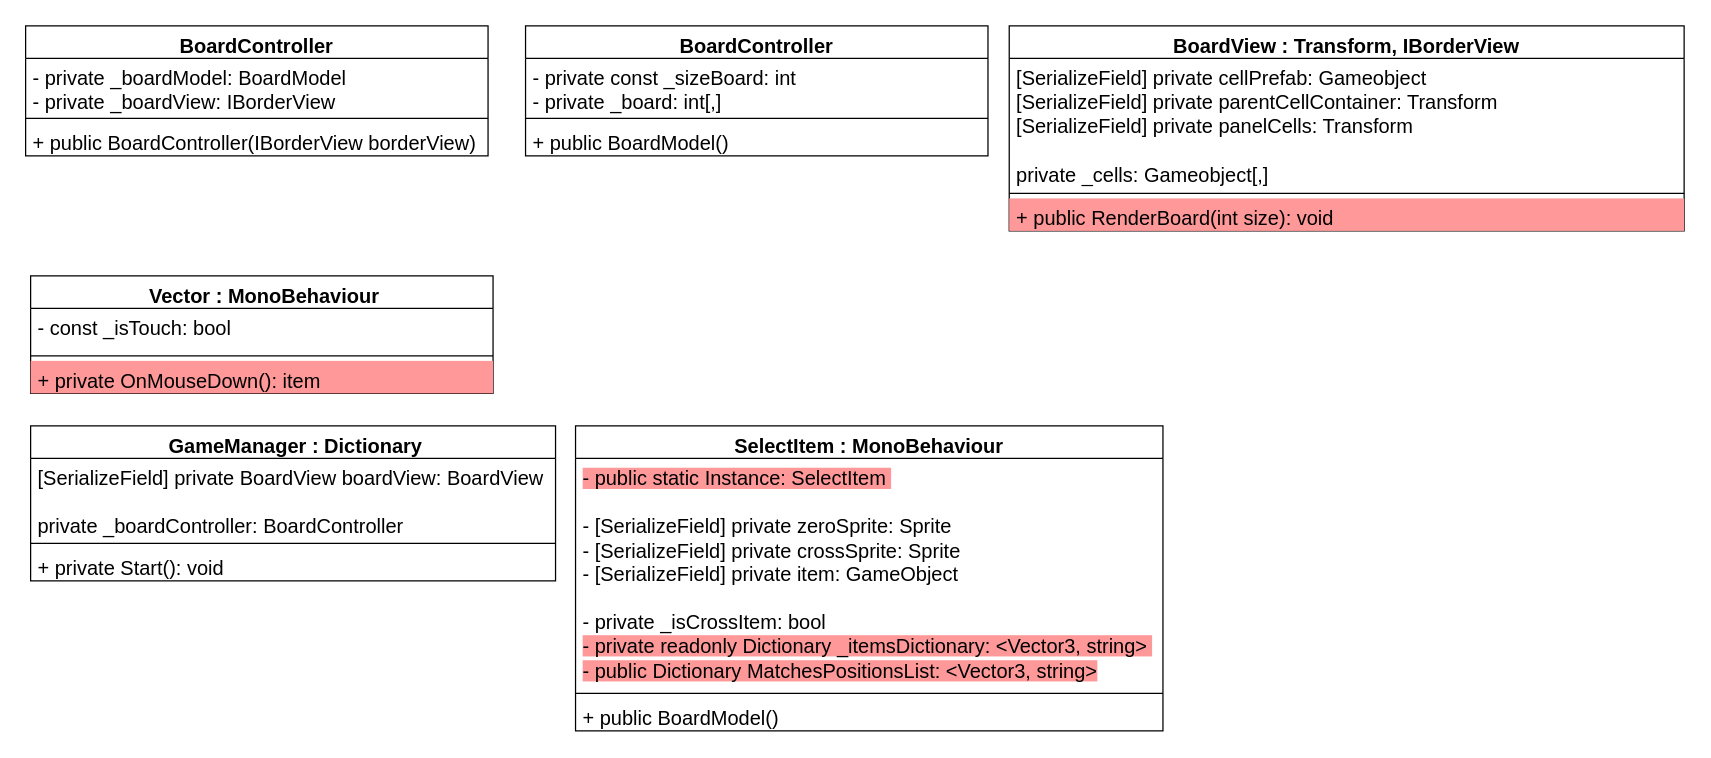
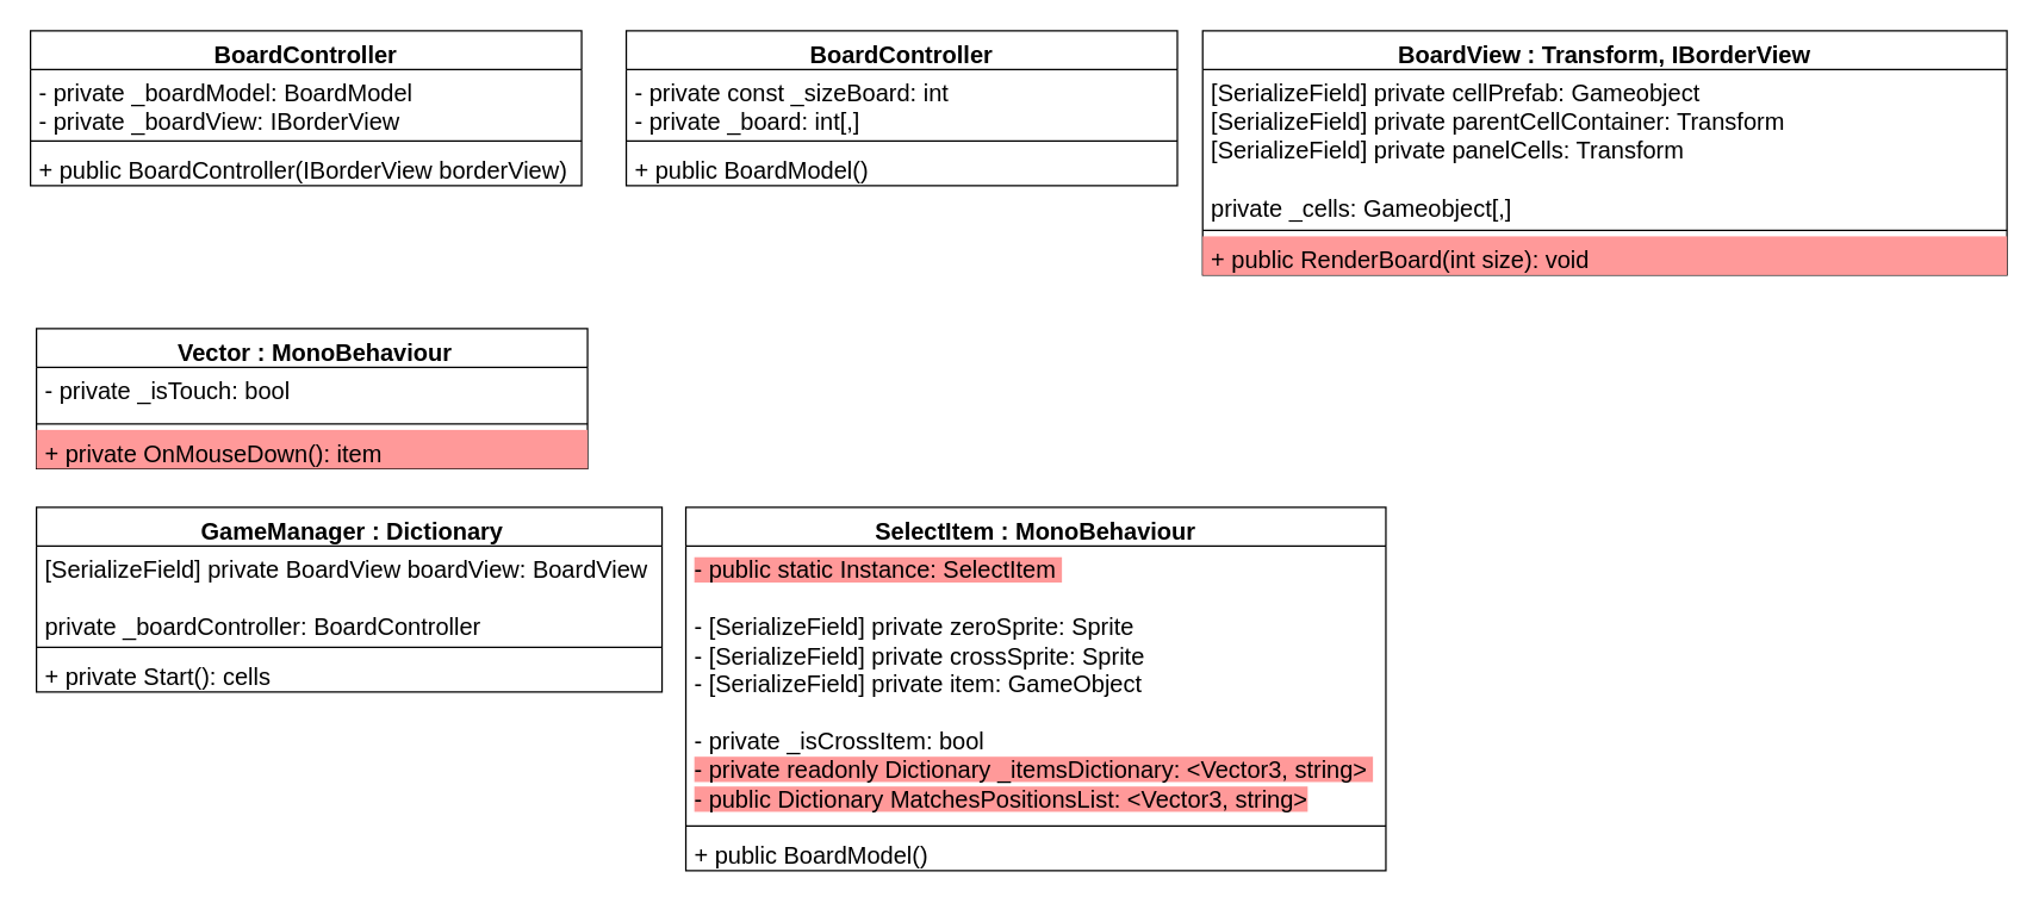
- <mxCell id="15" value="-&amp;nbsp;const _isTouch: bool" style="text;strokeColor=none;fillColor=none;align=left;verticalAlign=top;spacingLeft=4;spacingRight=4;overflow=hidden;rotatable=0;points=[[0,0.5],[1,0.5]];portConstraint=eastwest;whiteSpace=wrap;html=1;fontSize=16;" vertex="1" parent="14"><mxGeometry y="26" width="370" height="34" as="geometry" /></mxCell>
+ <mxCell id="15" value="-&amp;nbsp;private _isTouch: bool" style="text;strokeColor=none;fillColor=none;align=left;verticalAlign=top;spacingLeft=4;spacingRight=4;overflow=hidden;rotatable=0;points=[[0,0.5],[1,0.5]];portConstraint=eastwest;whiteSpace=wrap;html=1;fontSize=16;" vertex="1" parent="14"><mxGeometry y="26" width="370" height="34" as="geometry" /></mxCell>
- <mxCell id="21" value="+&amp;nbsp;private Start(): void" style="text;strokeColor=none;fillColor=none;align=left;verticalAlign=top;spacingLeft=4;spacingRight=4;overflow=hidden;rotatable=0;points=[[0,0.5],[1,0.5]];portConstraint=eastwest;whiteSpace=wrap;html=1;fontSize=16;" vertex="1" parent="18"><mxGeometry y="98" width="420" height="26" as="geometry" /></mxCell>
+ <mxCell id="21" value="+&amp;nbsp;private Start(): cells" style="text;strokeColor=none;fillColor=none;align=left;verticalAlign=top;spacingLeft=4;spacingRight=4;overflow=hidden;rotatable=0;points=[[0,0.5],[1,0.5]];portConstraint=eastwest;whiteSpace=wrap;html=1;fontSize=16;" vertex="1" parent="18"><mxGeometry y="98" width="420" height="26" as="geometry" /></mxCell>
